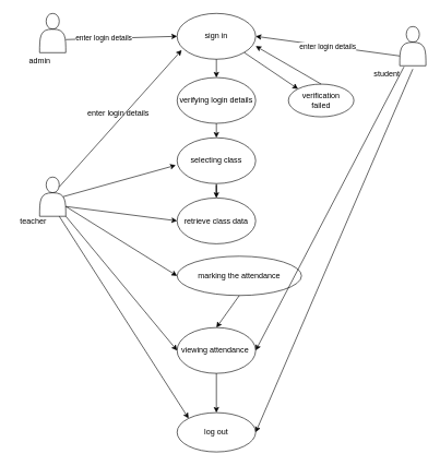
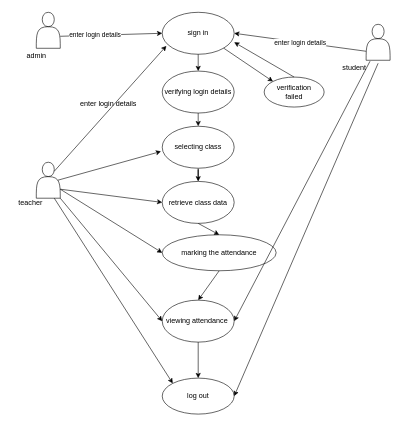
+ <mxCell id="16" value="" style="endArrow=classic;html=1;rounded=0;exitX=0.5;exitY=1;exitDx=0;exitDy=0;entryX=0.5;entryY=0;entryDx=0;entryDy=0;" edge="1" parent="1" source="7" target="5"><mxGeometry width="50" height="50" relative="1" as="geometry"><mxPoint x="450" y="310" as="sourcePoint" /><mxPoint x="500" y="260" as="targetPoint" /></mxGeometry></mxCell>
